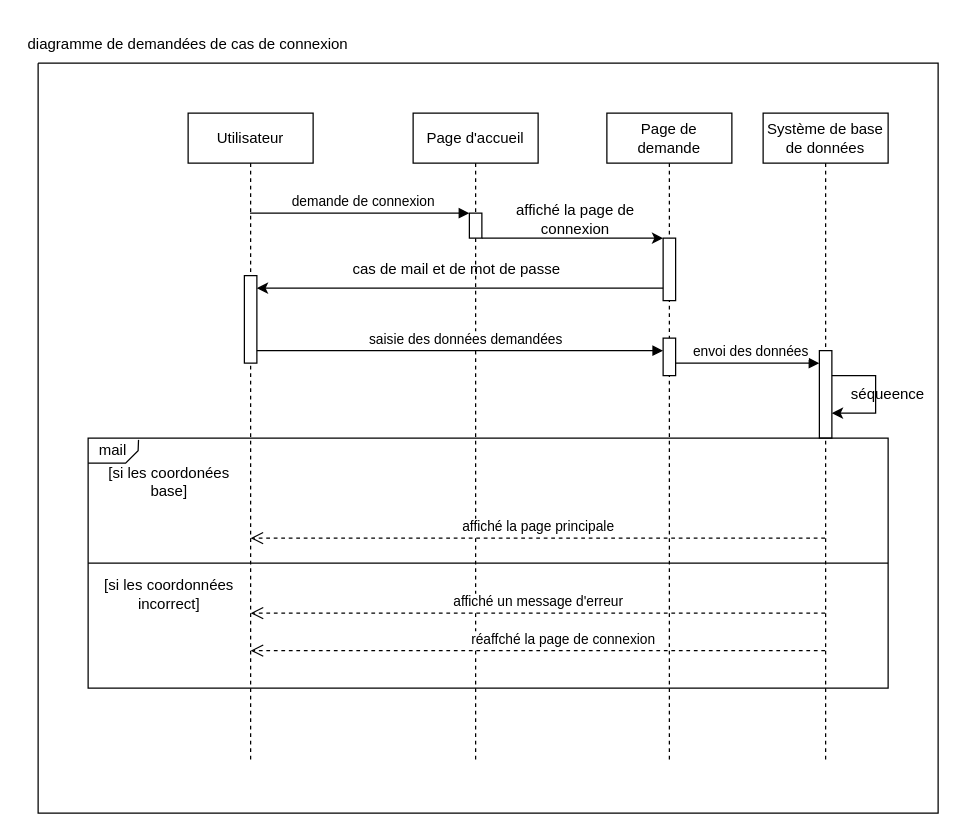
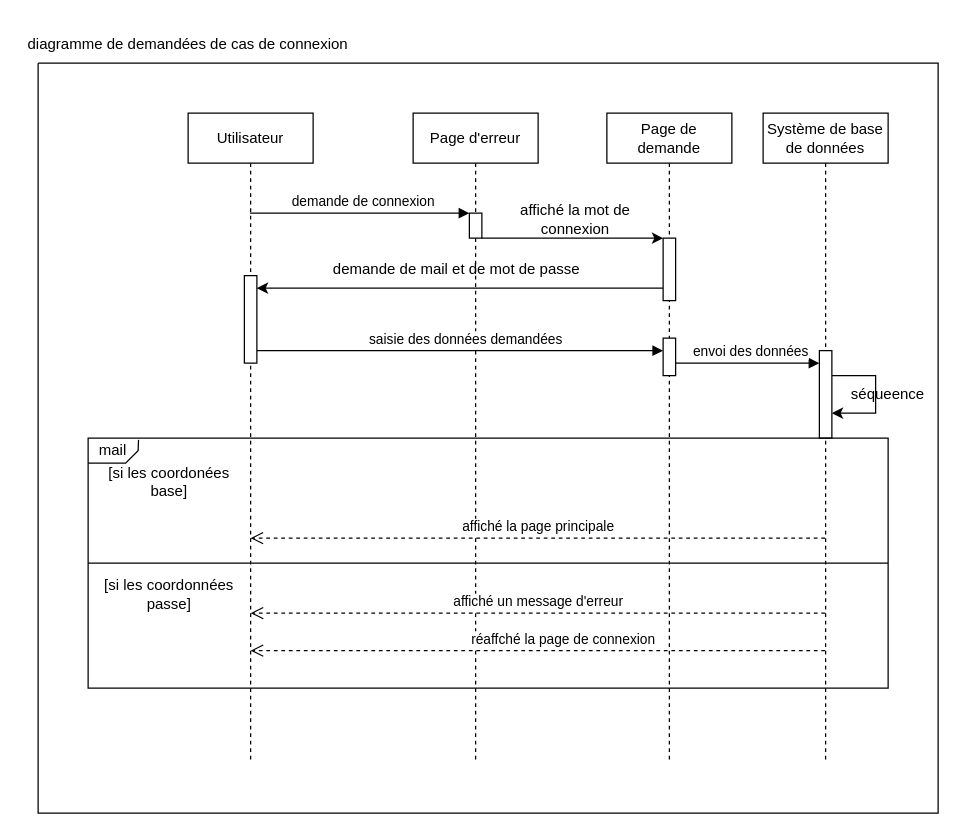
- <mxCell id="2" value="Page d'accueil" style="shape=umlLifeline;perimeter=lifelinePerimeter;whiteSpace=wrap;html=1;container=0;dropTarget=0;collapsible=0;recursiveResize=0;outlineConnect=0;portConstraint=eastwest;newEdgeStyle={&quot;edgeStyle&quot;:&quot;elbowEdgeStyle&quot;,&quot;elbow&quot;:&quot;vertical&quot;,&quot;curved&quot;:0,&quot;rounded&quot;:0};" parent="1" vertex="1"><mxGeometry x="330" y="90" width="100" height="520" as="geometry" /></mxCell>
+ <mxCell id="2" value="Page d'erreur" style="shape=umlLifeline;perimeter=lifelinePerimeter;whiteSpace=wrap;html=1;container=0;dropTarget=0;collapsible=0;recursiveResize=0;outlineConnect=0;portConstraint=eastwest;newEdgeStyle={&quot;edgeStyle&quot;:&quot;elbowEdgeStyle&quot;,&quot;elbow&quot;:&quot;vertical&quot;,&quot;curved&quot;:0,&quot;rounded&quot;:0};" parent="1" vertex="1"><mxGeometry x="330" y="90" width="100" height="520" as="geometry" /></mxCell>
- <mxCell id="16" value="affiché la page de connexion" style="text;html=1;align=center;verticalAlign=middle;whiteSpace=wrap;rounded=0;" vertex="1" parent="1"><mxGeometry x="390" y="160" width="140" height="30" as="geometry" /></mxCell>
+ <mxCell id="16" value="affiché la mot de connexion" style="text;html=1;align=center;verticalAlign=middle;whiteSpace=wrap;rounded=0;" vertex="1" parent="1"><mxGeometry x="390" y="160" width="140" height="30" as="geometry" /></mxCell>
- <mxCell id="17" value="cas de mail et de mot de passe" style="text;html=1;align=center;verticalAlign=middle;whiteSpace=wrap;rounded=0;" vertex="1" parent="1"><mxGeometry x="240" y="200" width="250" height="30" as="geometry" /></mxCell>
+ <mxCell id="17" value="demande de mail et de mot de passe" style="text;html=1;align=center;verticalAlign=middle;whiteSpace=wrap;rounded=0;" vertex="1" parent="1"><mxGeometry x="240" y="200" width="250" height="30" as="geometry" /></mxCell>
- <mxCell id="21" value="[si les coordonnées incorrect]" style="text;html=1;align=center;verticalAlign=middle;whiteSpace=wrap;rounded=0;fillColor=default;" vertex="1" parent="1"><mxGeometry x="80" y="460" width="110" height="30" as="geometry" /></mxCell>
+ <mxCell id="21" value="[si les coordonnées passe]" style="text;html=1;align=center;verticalAlign=middle;whiteSpace=wrap;rounded=0;fillColor=default;" vertex="1" parent="1"><mxGeometry x="80" y="460" width="110" height="30" as="geometry" /></mxCell>
